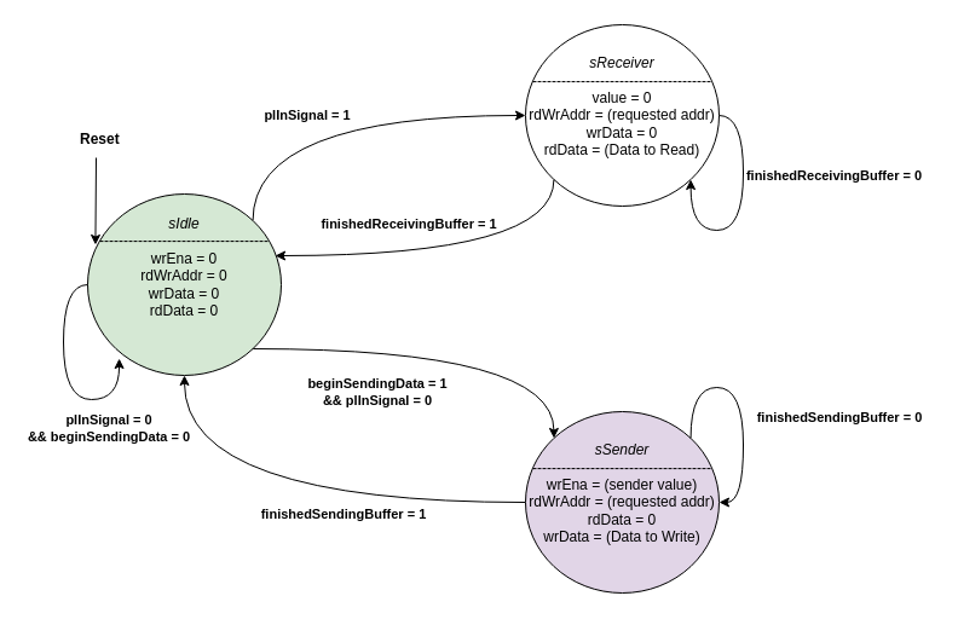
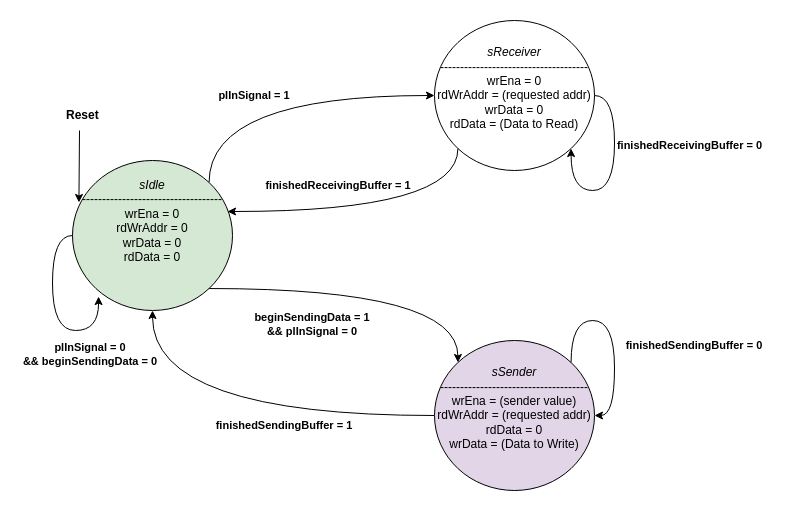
- <mxCell id="6" value="&lt;div&gt;&lt;i&gt;sReceiver&lt;/i&gt;&lt;/div&gt;&lt;div&gt;-------------------------------------&lt;/div&gt;&lt;div&gt;value = 0&lt;br&gt;&lt;/div&gt;&lt;div&gt;rdWrAddr = (requested addr)&lt;br&gt;&lt;/div&gt;&lt;div&gt;wrData = 0&lt;br&gt;&lt;/div&gt;&lt;div&gt;rdData = (Data to Read)&lt;/div&gt;&lt;div&gt;&lt;br&gt;&lt;/div&gt;" style="ellipse;whiteSpace=wrap;html=1;" parent="1" vertex="1"><mxGeometry x="434" y="20" width="160" height="150" as="geometry" /></mxCell>
+ <mxCell id="6" value="&lt;div&gt;&lt;i&gt;sReceiver&lt;/i&gt;&lt;/div&gt;&lt;div&gt;-------------------------------------&lt;/div&gt;&lt;div&gt;wrEna = 0&lt;br&gt;&lt;/div&gt;&lt;div&gt;rdWrAddr = (requested addr)&lt;br&gt;&lt;/div&gt;&lt;div&gt;wrData = 0&lt;br&gt;&lt;/div&gt;&lt;div&gt;rdData = (Data to Read)&lt;/div&gt;&lt;div&gt;&lt;br&gt;&lt;/div&gt;" style="ellipse;whiteSpace=wrap;html=1;" parent="1" vertex="1"><mxGeometry x="434" y="20" width="160" height="150" as="geometry" /></mxCell>
